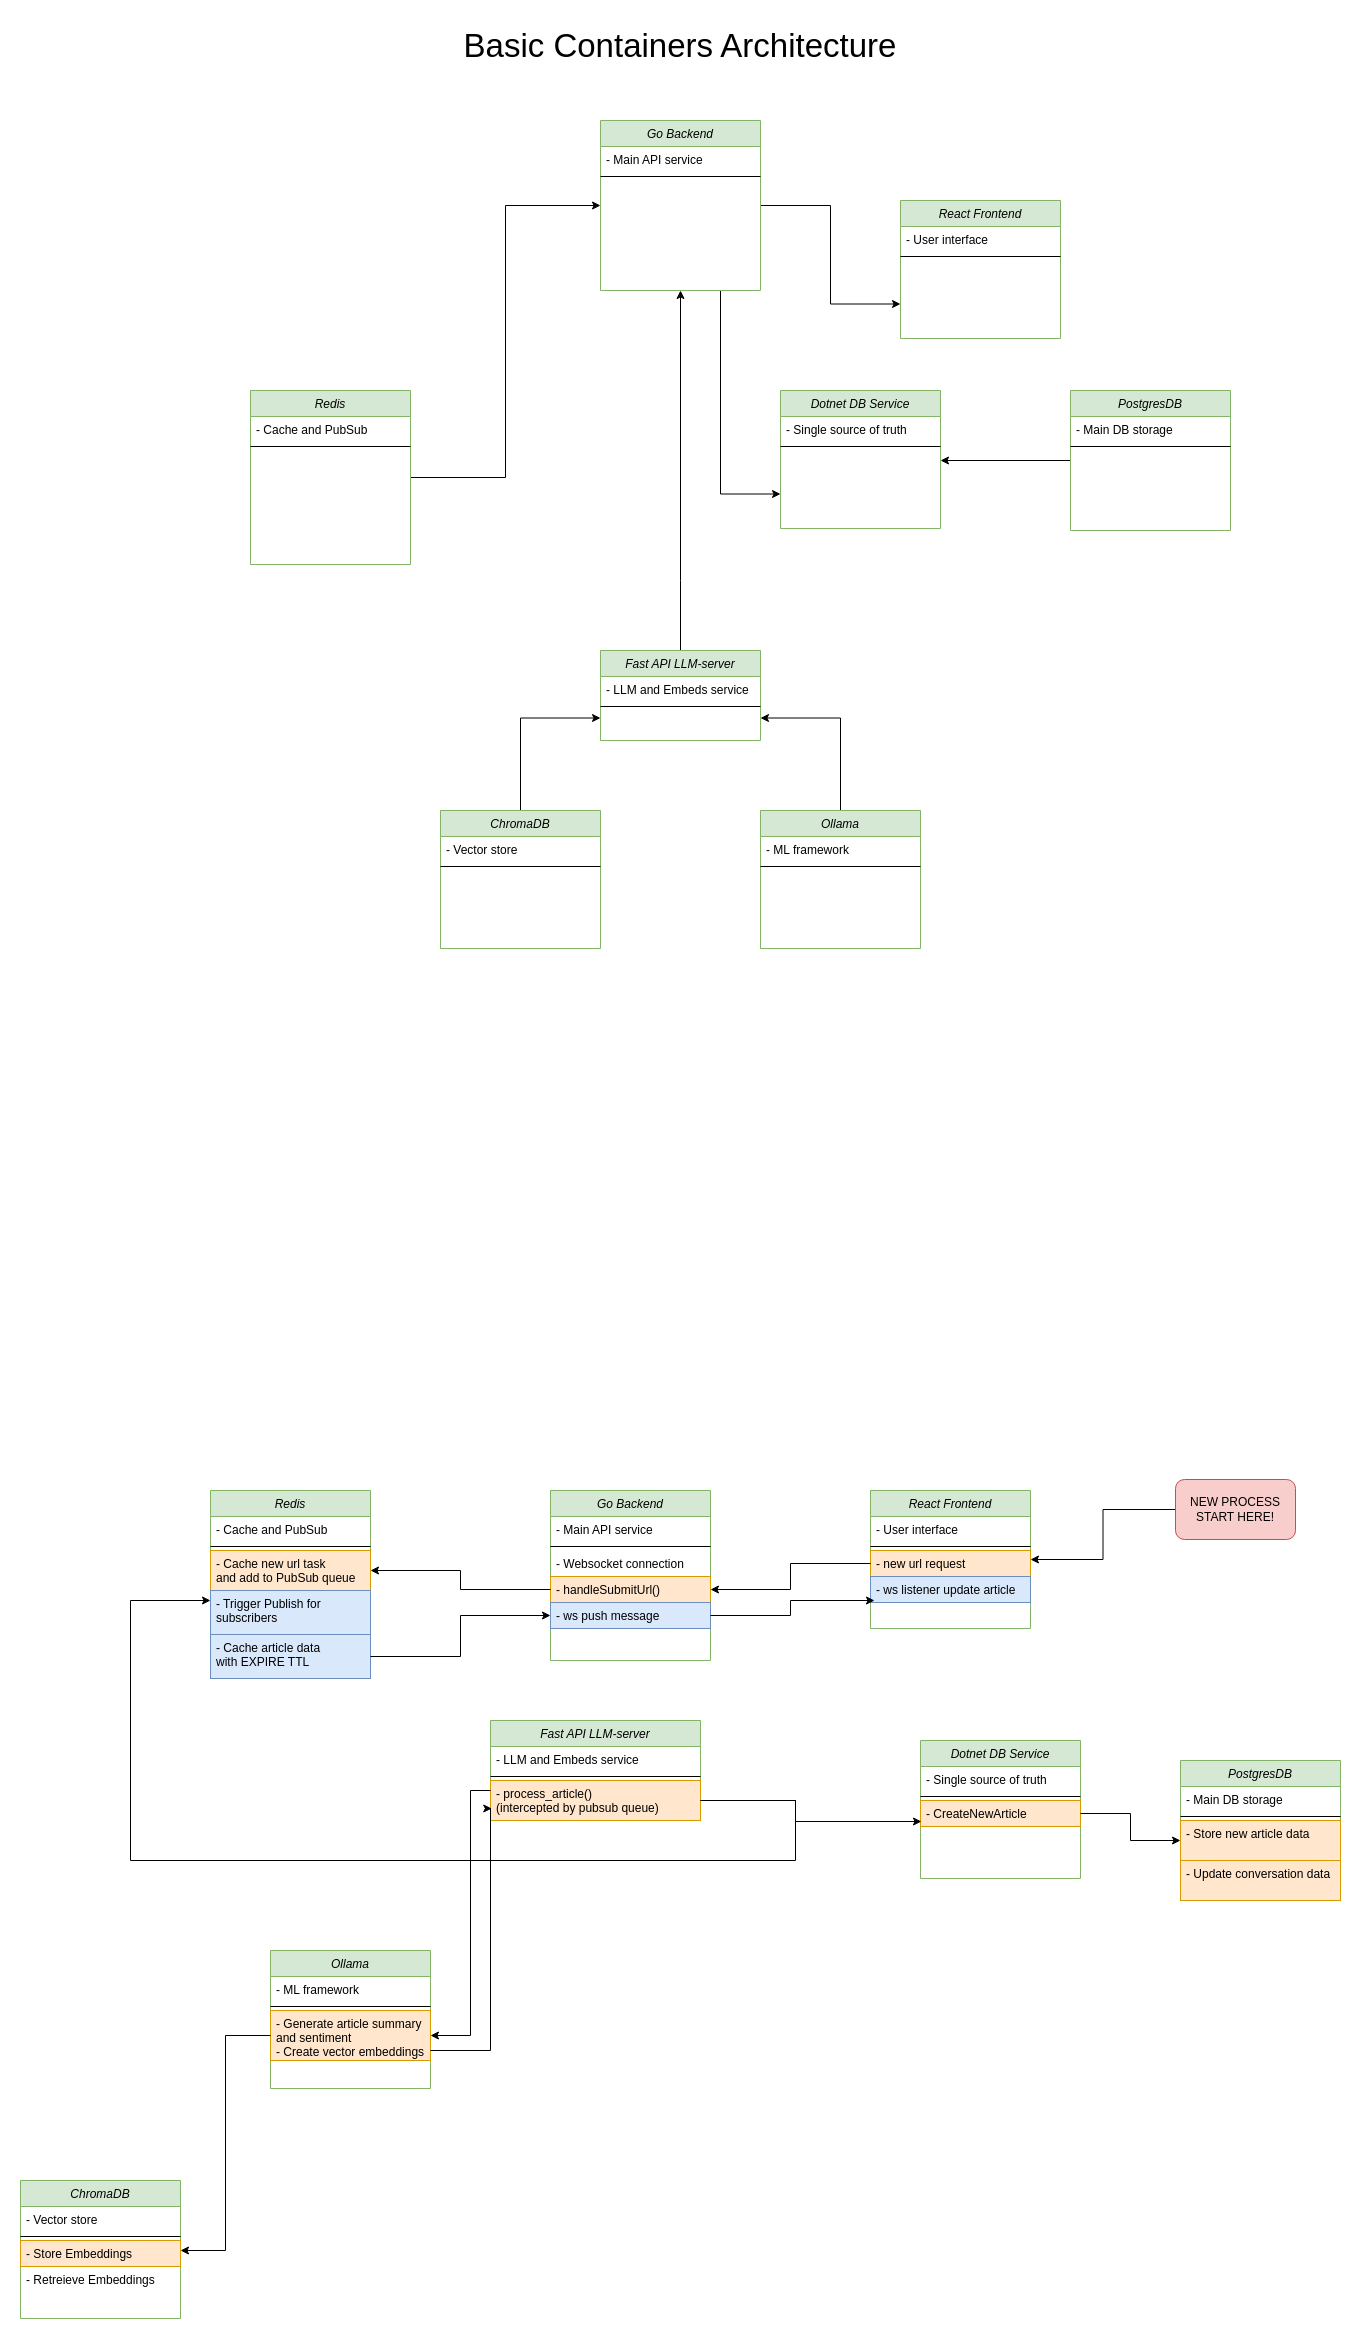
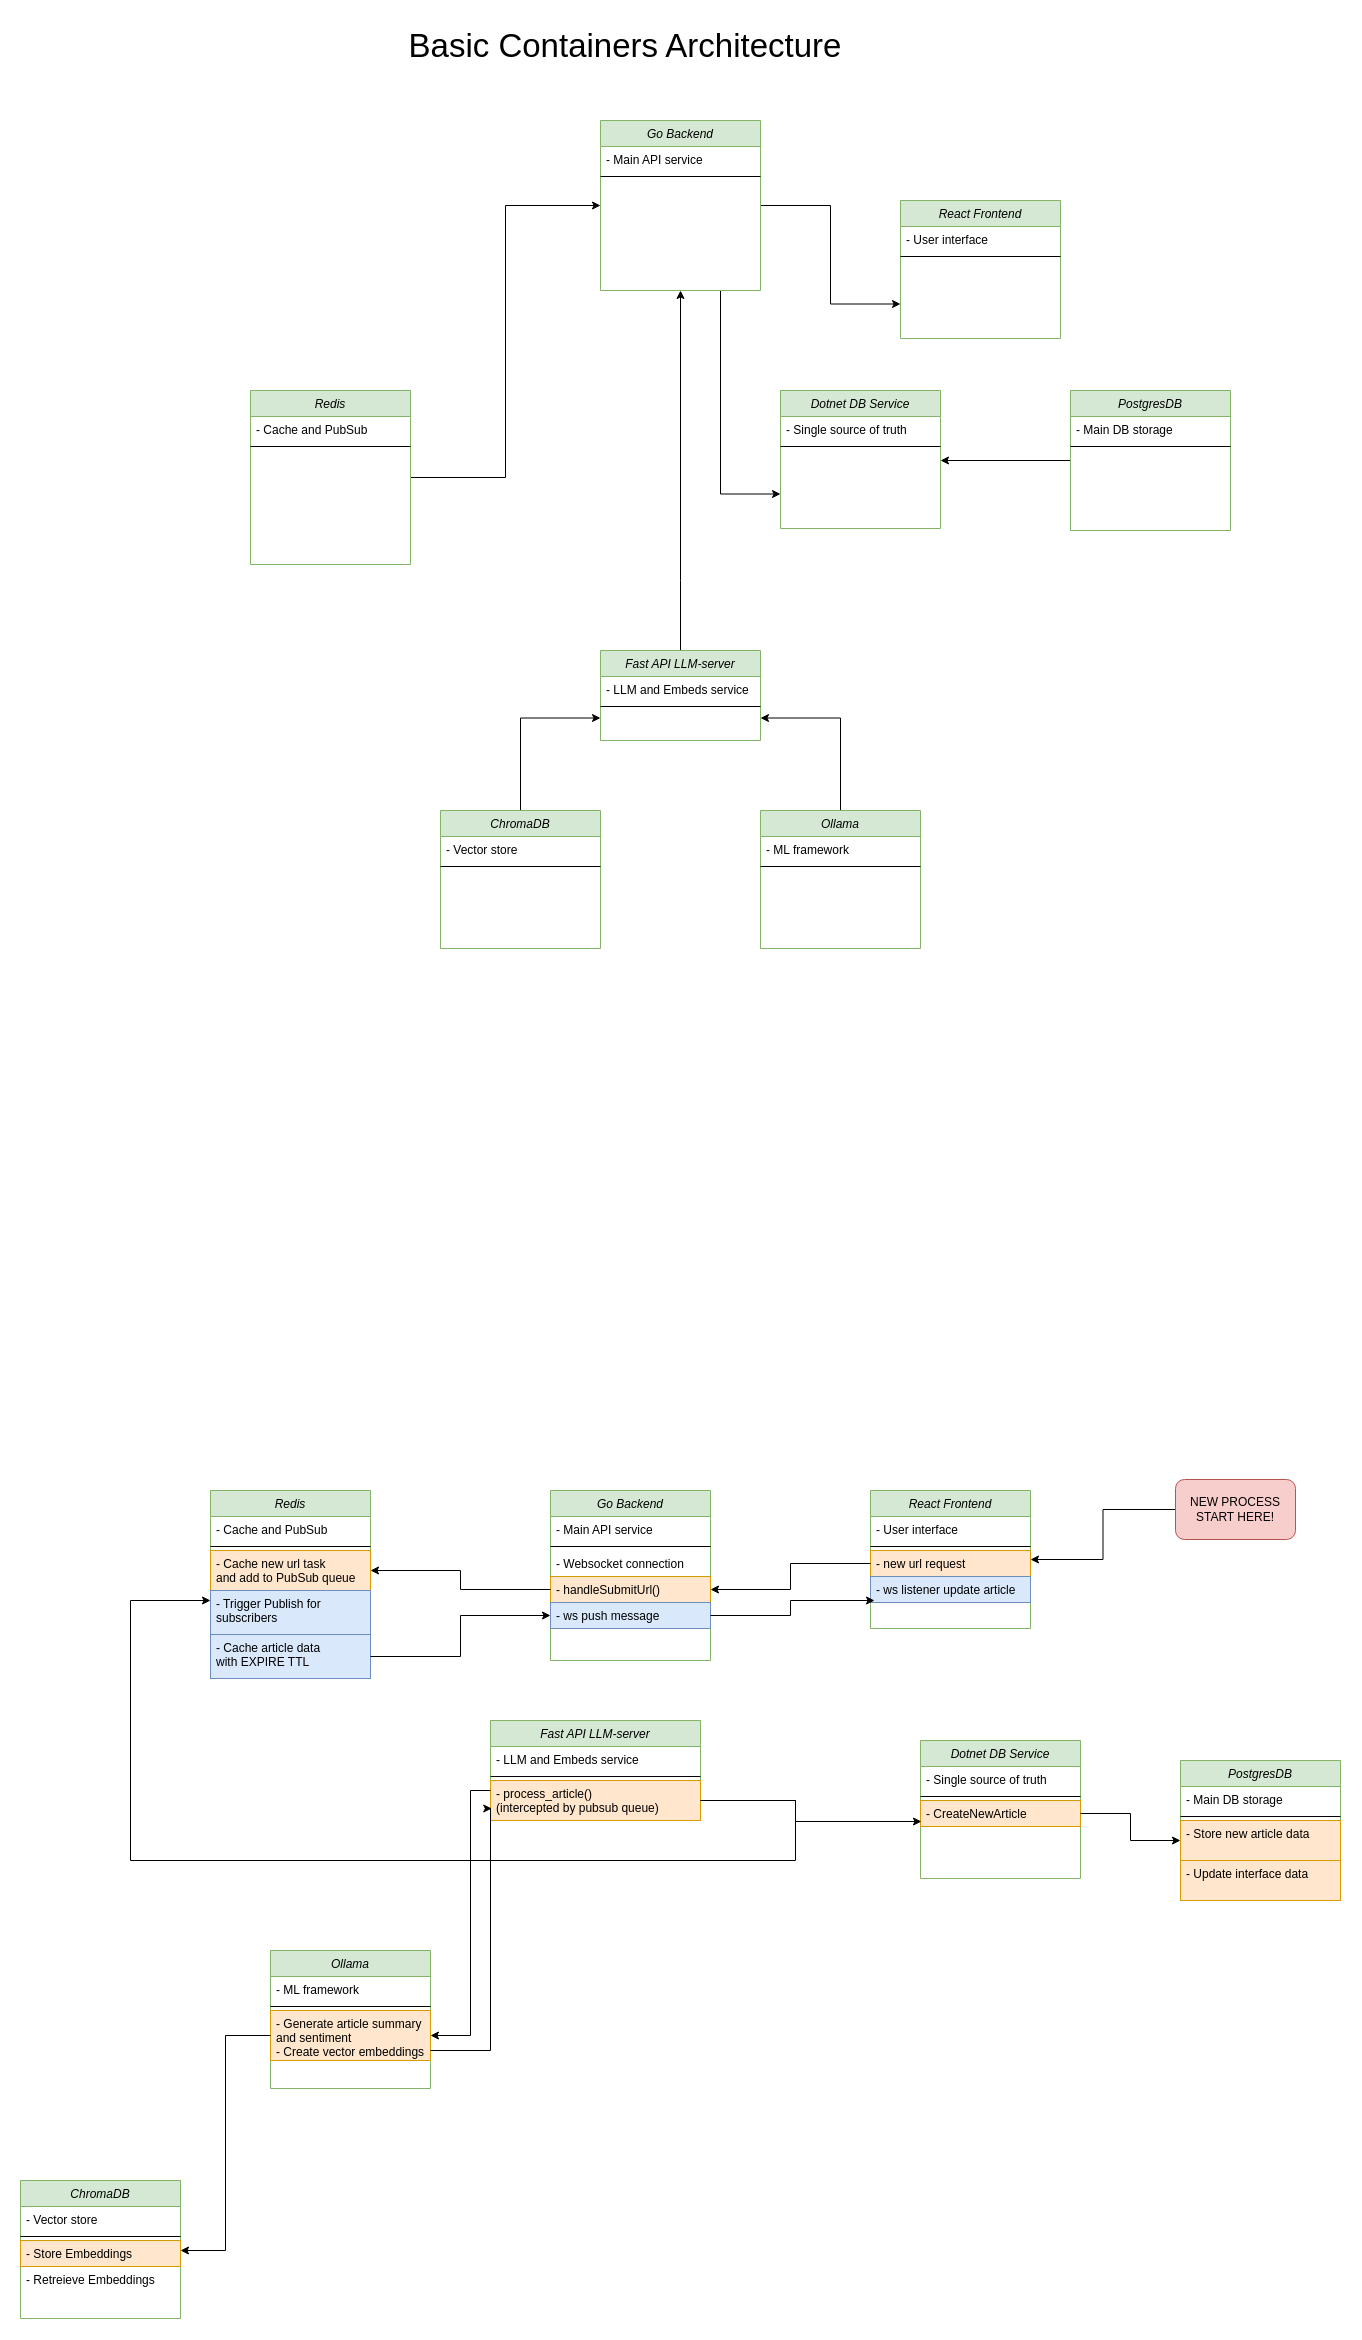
- <mxCell id="83" value="&lt;font style=&quot;font-size: 33px;&quot;&gt;Basic Containers Architecture&lt;/font&gt;" style="text;html=1;align=center;verticalAlign=middle;whiteSpace=wrap;rounded=0;" vertex="1" parent="1"><mxGeometry x="440" y="20" width="480" height="50" as="geometry" /></mxCell>
+ <mxCell id="83" value="&lt;font style=&quot;font-size: 33px;&quot;&gt;Basic Containers Architecture&lt;/font&gt;" style="text;html=1;align=center;verticalAlign=middle;whiteSpace=wrap;rounded=0;" vertex="1" parent="1"><mxGeometry x="385" y="20" width="480" height="50" as="geometry" /></mxCell>
- <mxCell id="35" value="- Update conversation data" style="text;align=left;verticalAlign=top;spacingLeft=4;spacingRight=4;overflow=hidden;rotatable=0;points=[[0,0.5],[1,0.5]];portConstraint=eastwest;fillColor=#ffe6cc;strokeColor=#d79b00;" vertex="1" parent="31"><mxGeometry y="100" width="160" height="40" as="geometry" /></mxCell>
+ <mxCell id="35" value="- Update interface data" style="text;align=left;verticalAlign=top;spacingLeft=4;spacingRight=4;overflow=hidden;rotatable=0;points=[[0,0.5],[1,0.5]];portConstraint=eastwest;fillColor=#ffe6cc;strokeColor=#d79b00;" vertex="1" parent="31"><mxGeometry y="100" width="160" height="40" as="geometry" /></mxCell>
